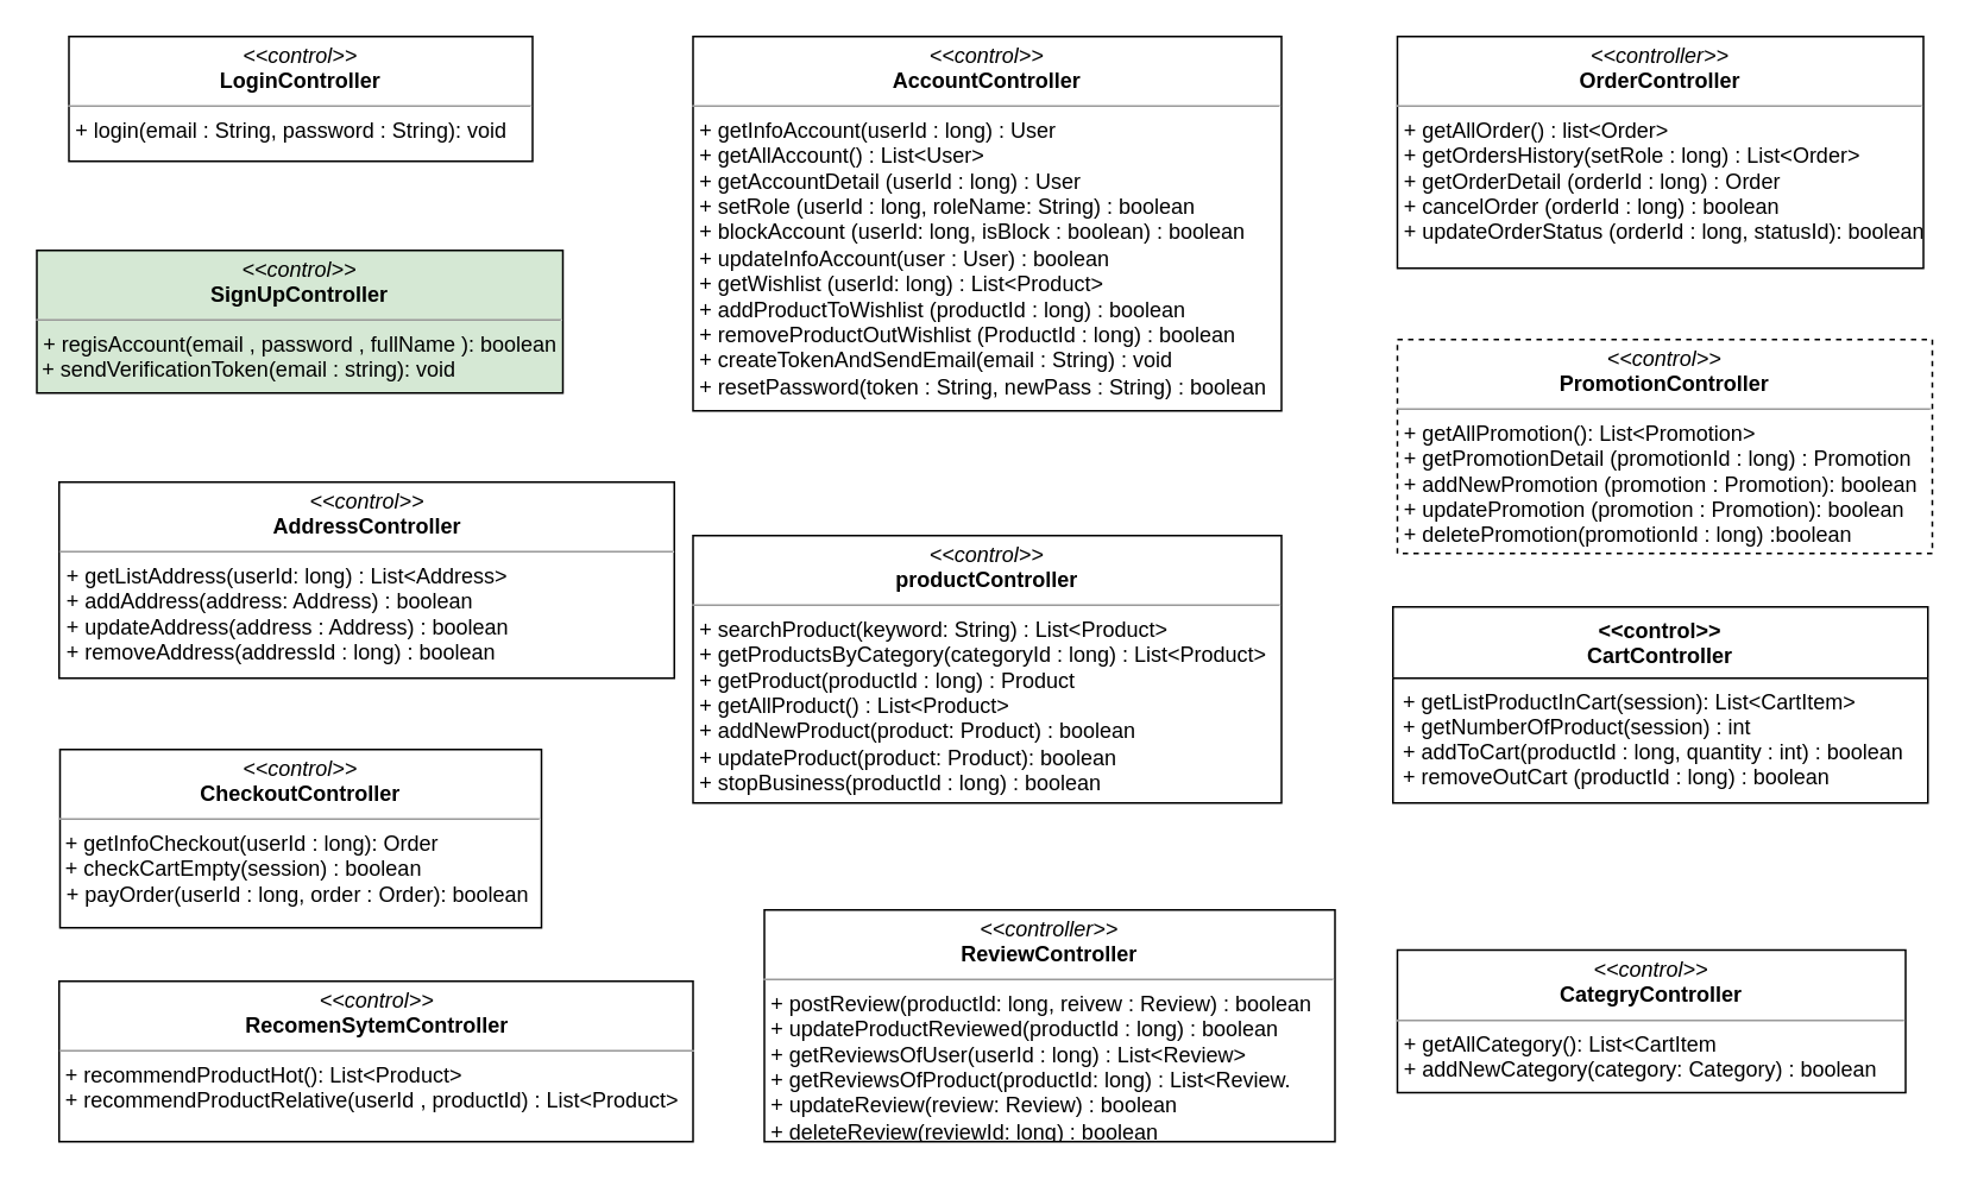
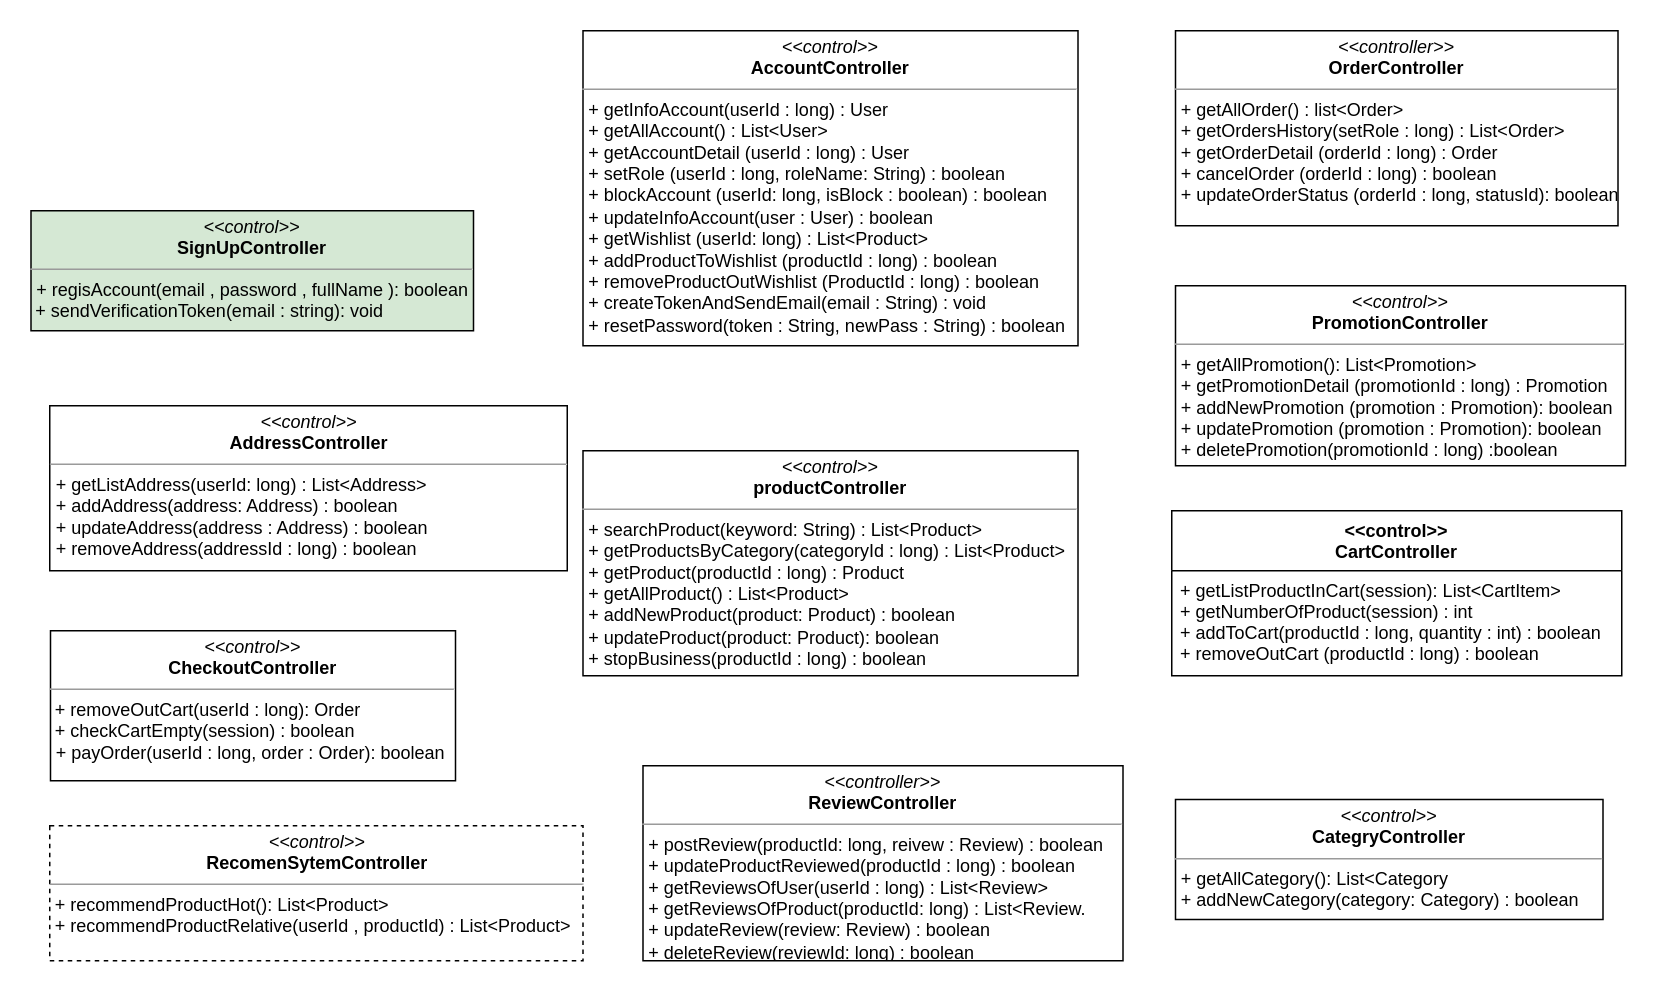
- <mxCell id="5" value="&lt;p style=&quot;margin: 0px ; margin-top: 4px ; text-align: center&quot;&gt;&lt;i&gt;&amp;lt;&amp;lt;control&amp;gt;&amp;gt;&lt;/i&gt;&lt;br&gt;&lt;b&gt;LoginController&lt;/b&gt;&lt;/p&gt;&lt;hr size=&quot;1&quot;&gt;&lt;p style=&quot;margin: 0px ; margin-left: 4px&quot;&gt;+ login(email : String, password : String): void&lt;br&gt;&lt;/p&gt;" style="verticalAlign=top;align=left;overflow=fill;fontSize=12;fontFamily=Helvetica;html=1;" parent="1" vertex="1"><mxGeometry x="38" y="20" width="260" height="70" as="geometry" /></mxCell>
- <mxCell id="9" value="&lt;p style=&quot;margin: 0px ; margin-top: 4px ; text-align: center&quot;&gt;&lt;i&gt;&amp;lt;&amp;lt;control&amp;gt;&amp;gt;&lt;/i&gt;&lt;br&gt;&lt;b&gt;PromotionController&lt;/b&gt;&lt;/p&gt;&lt;hr size=&quot;1&quot;&gt;&lt;p style=&quot;margin: 0px ; margin-left: 4px&quot;&gt;+ getAllPromotion(): List&amp;lt;Promotion&amp;gt;&lt;br&gt;&lt;/p&gt;&lt;p style=&quot;margin: 0px ; margin-left: 4px&quot;&gt;+ getPromotionDetail (promotionId : long) : Promotion&lt;/p&gt;&lt;p style=&quot;margin: 0px ; margin-left: 4px&quot;&gt;+ addNewPromotion (promotion : Promotion): boolean&lt;/p&gt;&lt;p style=&quot;margin: 0px ; margin-left: 4px&quot;&gt;+ updatePromotion (promotion : Promotion): boolean&lt;/p&gt;&lt;p style=&quot;margin: 0px ; margin-left: 4px&quot;&gt;+ deletePromotion(promotionId : long) :boolean&lt;/p&gt;" style="verticalAlign=top;align=left;overflow=fill;fontSize=12;fontFamily=Helvetica;html=1;dashed=1;" vertex="1" parent="1"><mxGeometry x="783" y="190" width="300" height="120" as="geometry" /></mxCell>
+ <mxCell id="9" value="&lt;p style=&quot;margin: 0px ; margin-top: 4px ; text-align: center&quot;&gt;&lt;i&gt;&amp;lt;&amp;lt;control&amp;gt;&amp;gt;&lt;/i&gt;&lt;br&gt;&lt;b&gt;PromotionController&lt;/b&gt;&lt;/p&gt;&lt;hr size=&quot;1&quot;&gt;&lt;p style=&quot;margin: 0px ; margin-left: 4px&quot;&gt;+ getAllPromotion(): List&amp;lt;Promotion&amp;gt;&lt;br&gt;&lt;/p&gt;&lt;p style=&quot;margin: 0px ; margin-left: 4px&quot;&gt;+ getPromotionDetail (promotionId : long) : Promotion&lt;/p&gt;&lt;p style=&quot;margin: 0px ; margin-left: 4px&quot;&gt;+ addNewPromotion (promotion : Promotion): boolean&lt;/p&gt;&lt;p style=&quot;margin: 0px ; margin-left: 4px&quot;&gt;+ updatePromotion (promotion : Promotion): boolean&lt;/p&gt;&lt;p style=&quot;margin: 0px ; margin-left: 4px&quot;&gt;+ deletePromotion(promotionId : long) :boolean&lt;/p&gt;" style="verticalAlign=top;align=left;overflow=fill;fontSize=12;fontFamily=Helvetica;html=1;" vertex="1" parent="1"><mxGeometry x="783" y="190" width="300" height="120" as="geometry" /></mxCell>
- <mxCell id="7" value="&lt;p style=&quot;margin: 0px ; margin-top: 4px ; text-align: center&quot;&gt;&lt;i&gt;&amp;lt;&amp;lt;control&amp;gt;&amp;gt;&lt;/i&gt;&lt;br&gt;&lt;b&gt;CheckoutController&lt;/b&gt;&lt;/p&gt;&lt;hr size=&quot;1&quot;&gt;&amp;nbsp;+ getInfoCheckout(userId : long): Order&lt;br&gt;&amp;nbsp;+ checkCartEmpty(session) : boolean&lt;br&gt;&lt;p style=&quot;margin: 0px ; margin-left: 4px&quot;&gt;+ payOrder(userId : long, order : Order): boolean&lt;/p&gt;" style="verticalAlign=top;align=left;overflow=fill;fontSize=12;fontFamily=Helvetica;html=1;" vertex="1" parent="1"><mxGeometry x="33" y="420" width="270" height="100" as="geometry" /></mxCell>
+ <mxCell id="7" value="&lt;p style=&quot;margin: 0px ; margin-top: 4px ; text-align: center&quot;&gt;&lt;i&gt;&amp;lt;&amp;lt;control&amp;gt;&amp;gt;&lt;/i&gt;&lt;br&gt;&lt;b&gt;CheckoutController&lt;/b&gt;&lt;/p&gt;&lt;hr size=&quot;1&quot;&gt;&amp;nbsp;+ removeOutCart(userId : long): Order&lt;br&gt;&amp;nbsp;+ checkCartEmpty(session) : boolean&lt;br&gt;&lt;p style=&quot;margin: 0px ; margin-left: 4px&quot;&gt;+ payOrder(userId : long, order : Order): boolean&lt;/p&gt;" style="verticalAlign=top;align=left;overflow=fill;fontSize=12;fontFamily=Helvetica;html=1;" vertex="1" parent="1"><mxGeometry x="33" y="420" width="270" height="100" as="geometry" /></mxCell>
- <mxCell id="13" value="&lt;p style=&quot;margin: 0px ; margin-top: 4px ; text-align: center&quot;&gt;&lt;i&gt;&amp;lt;&amp;lt;control&amp;gt;&amp;gt;&lt;/i&gt;&lt;br&gt;&lt;b&gt;CategryController&lt;/b&gt;&lt;/p&gt;&lt;hr size=&quot;1&quot;&gt;&lt;p style=&quot;margin: 0px ; margin-left: 4px&quot;&gt;+ getAllCategory(): List&amp;lt;CartItem&lt;br&gt;&lt;/p&gt;&lt;p style=&quot;margin: 0px ; margin-left: 4px&quot;&gt;+ addNewCategory(category: Category) : boolean&lt;/p&gt;" style="verticalAlign=top;align=left;overflow=fill;fontSize=12;fontFamily=Helvetica;html=1;" vertex="1" parent="1"><mxGeometry x="783" y="532.5" width="285" height="80" as="geometry" /></mxCell>
+ <mxCell id="13" value="&lt;p style=&quot;margin: 0px ; margin-top: 4px ; text-align: center&quot;&gt;&lt;i&gt;&amp;lt;&amp;lt;control&amp;gt;&amp;gt;&lt;/i&gt;&lt;br&gt;&lt;b&gt;CategryController&lt;/b&gt;&lt;/p&gt;&lt;hr size=&quot;1&quot;&gt;&lt;p style=&quot;margin: 0px ; margin-left: 4px&quot;&gt;+ getAllCategory(): List&amp;lt;Category&lt;br&gt;&lt;/p&gt;&lt;p style=&quot;margin: 0px ; margin-left: 4px&quot;&gt;+ addNewCategory(category: Category) : boolean&lt;/p&gt;" style="verticalAlign=top;align=left;overflow=fill;fontSize=12;fontFamily=Helvetica;html=1;" vertex="1" parent="1"><mxGeometry x="783" y="532.5" width="285" height="80" as="geometry" /></mxCell>
- <mxCell id="12" value="&lt;p style=&quot;margin: 0px ; margin-top: 4px ; text-align: center&quot;&gt;&lt;i&gt;&amp;lt;&amp;lt;control&amp;gt;&amp;gt;&lt;/i&gt;&lt;br&gt;&lt;b&gt;RecomenSytemController&lt;/b&gt;&lt;/p&gt;&lt;hr size=&quot;1&quot;&gt;&amp;nbsp;+ recommendProductHot(): List&amp;lt;Product&amp;gt;&lt;br&gt;&amp;nbsp;+ recommendProductRelative(userId , productId) : List&amp;lt;Product&amp;gt;" style="verticalAlign=top;align=left;overflow=fill;fontSize=12;fontFamily=Helvetica;html=1;" vertex="1" parent="1"><mxGeometry x="32.5" y="550" width="355.5" height="90" as="geometry" /></mxCell>
+ <mxCell id="12" value="&lt;p style=&quot;margin: 0px ; margin-top: 4px ; text-align: center&quot;&gt;&lt;i&gt;&amp;lt;&amp;lt;control&amp;gt;&amp;gt;&lt;/i&gt;&lt;br&gt;&lt;b&gt;RecomenSytemController&lt;/b&gt;&lt;/p&gt;&lt;hr size=&quot;1&quot;&gt;&amp;nbsp;+ recommendProductHot(): List&amp;lt;Product&amp;gt;&lt;br&gt;&amp;nbsp;+ recommendProductRelative(userId , productId) : List&amp;lt;Product&amp;gt;" style="verticalAlign=top;align=left;overflow=fill;fontSize=12;fontFamily=Helvetica;html=1;dashed=1;" vertex="1" parent="1"><mxGeometry x="32.5" y="550" width="355.5" height="90" as="geometry" /></mxCell>
